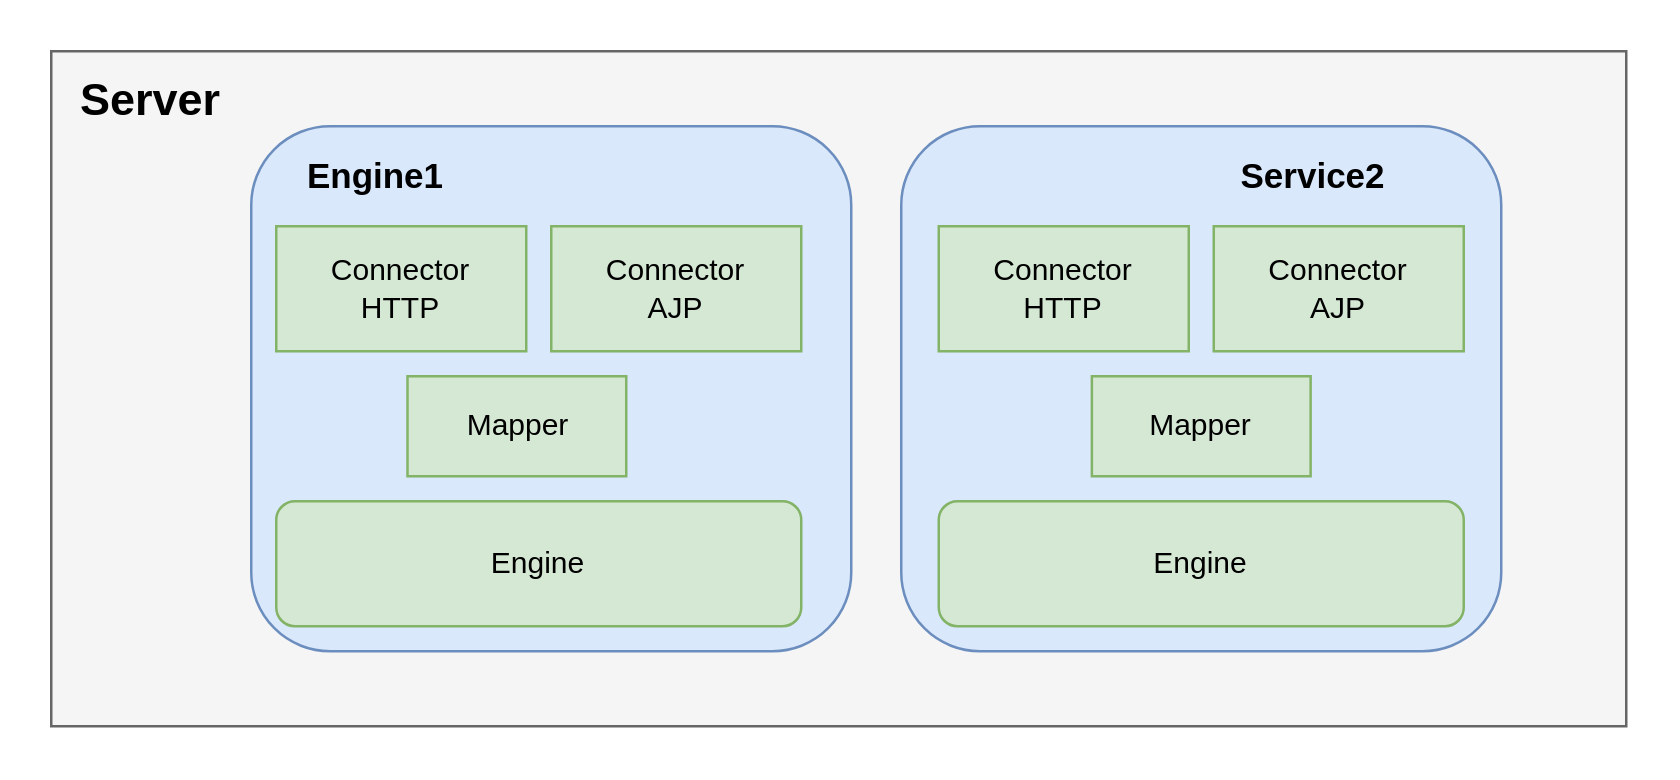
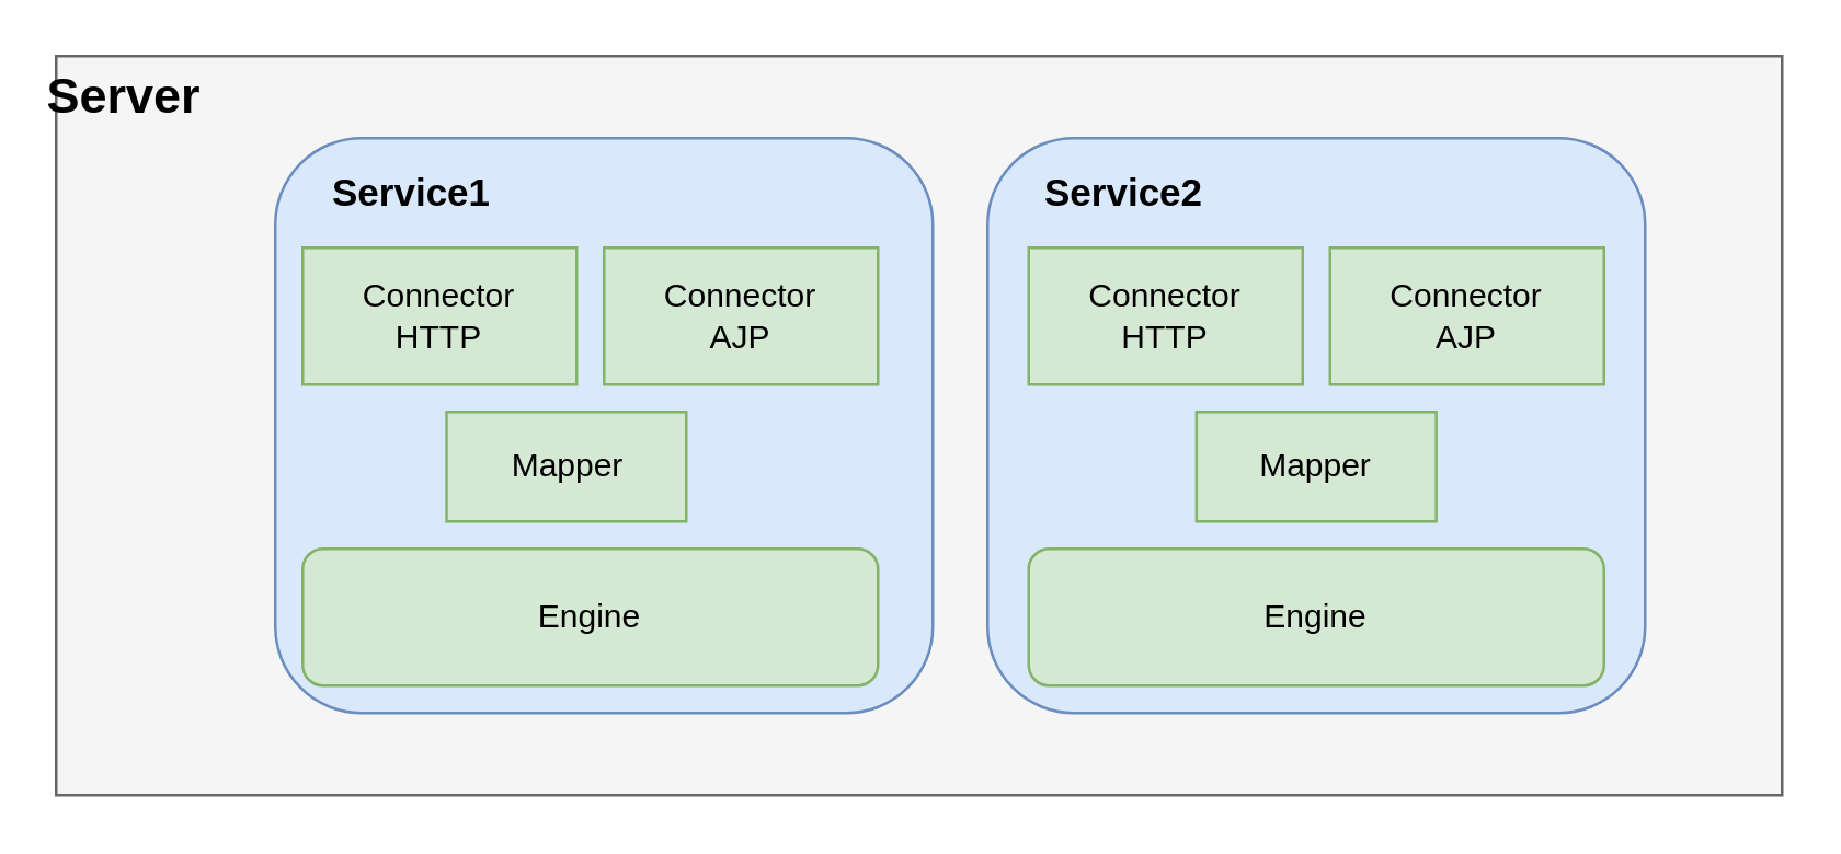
- <mxCell id="5" value="&lt;b&gt;&lt;font style=&quot;font-size: 18px&quot;&gt;Server&lt;/font&gt;&lt;/b&gt;" style="text;html=1;strokeColor=none;fillColor=none;align=center;verticalAlign=middle;whiteSpace=wrap;rounded=0;" vertex="1" parent="1"><mxGeometry x="40" y="30" width="40" height="20" as="geometry" /></mxCell>
+ <mxCell id="5" value="&lt;b&gt;&lt;font style=&quot;font-size: 18px&quot;&gt;Server&lt;/font&gt;&lt;/b&gt;" style="text;html=1;strokeColor=none;fillColor=none;align=center;verticalAlign=middle;whiteSpace=wrap;rounded=0;" vertex="1" parent="1"><mxGeometry x="25" y="25" width="40" height="20" as="geometry" /></mxCell>
- <mxCell id="6" value="&lt;b&gt;&lt;font style=&quot;font-size: 14px&quot;&gt;Engine1&lt;/font&gt;&lt;/b&gt;" style="text;html=1;strokeColor=none;fillColor=none;align=center;verticalAlign=middle;whiteSpace=wrap;rounded=0;" vertex="1" parent="1"><mxGeometry x="130" y="60" width="40" height="20" as="geometry" /></mxCell>
+ <mxCell id="6" value="&lt;b&gt;&lt;font style=&quot;font-size: 14px&quot;&gt;Service1&lt;/font&gt;&lt;/b&gt;" style="text;html=1;strokeColor=none;fillColor=none;align=center;verticalAlign=middle;whiteSpace=wrap;rounded=0;" vertex="1" parent="1"><mxGeometry x="130" y="60" width="40" height="20" as="geometry" /></mxCell>
- <mxCell id="7" value="&lt;b&gt;&lt;font style=&quot;font-size: 14px&quot;&gt;Service2&lt;/font&gt;&lt;/b&gt;" style="text;html=1;strokeColor=none;fillColor=none;align=center;verticalAlign=middle;whiteSpace=wrap;rounded=0;" vertex="1" parent="1"><mxGeometry x="505" y="60" width="40" height="20" as="geometry" /></mxCell>
+ <mxCell id="7" value="&lt;b&gt;&lt;font style=&quot;font-size: 14px&quot;&gt;Service2&lt;/font&gt;&lt;/b&gt;" style="text;html=1;strokeColor=none;fillColor=none;align=center;verticalAlign=middle;whiteSpace=wrap;rounded=0;" vertex="1" parent="1"><mxGeometry x="390" y="60" width="40" height="20" as="geometry" /></mxCell>
